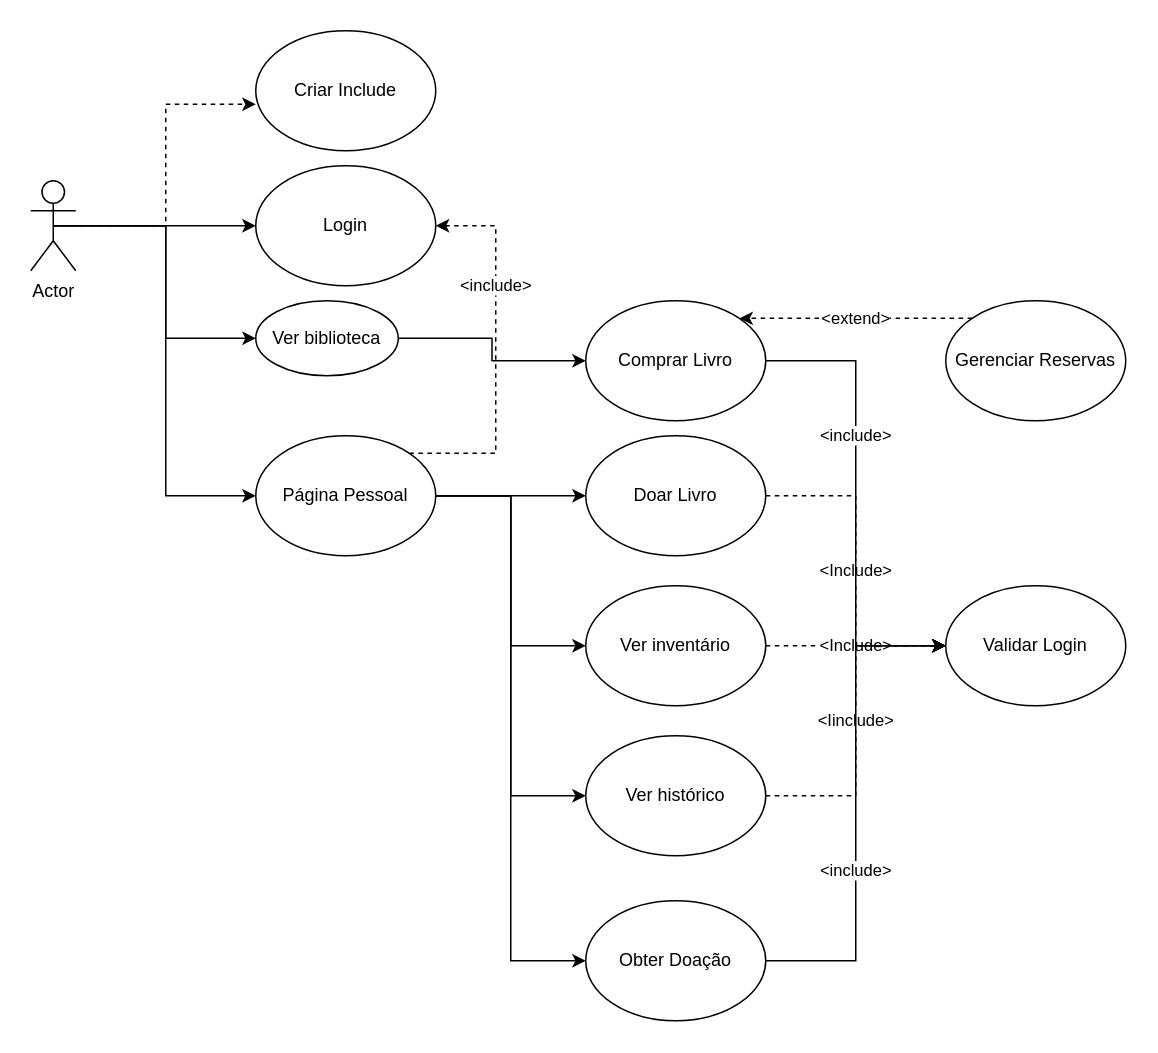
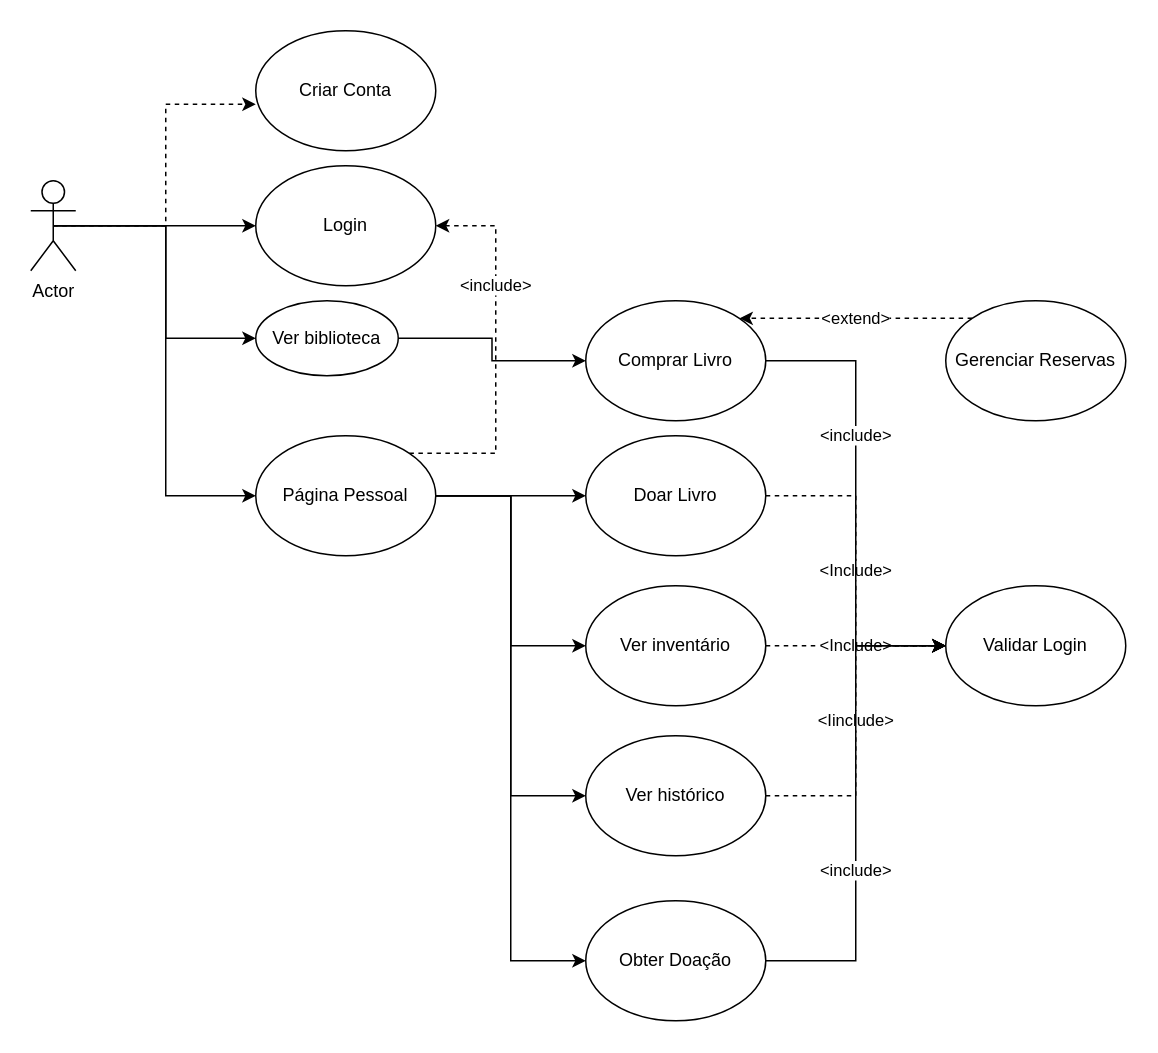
- <mxCell id="7" value="Criar Include" style="ellipse;whiteSpace=wrap;html=1;" vertex="1" parent="1"><mxGeometry x="170" y="20" width="120" height="80" as="geometry" /></mxCell>
+ <mxCell id="7" value="Criar Conta" style="ellipse;whiteSpace=wrap;html=1;" vertex="1" parent="1"><mxGeometry x="170" y="20" width="120" height="80" as="geometry" /></mxCell>
